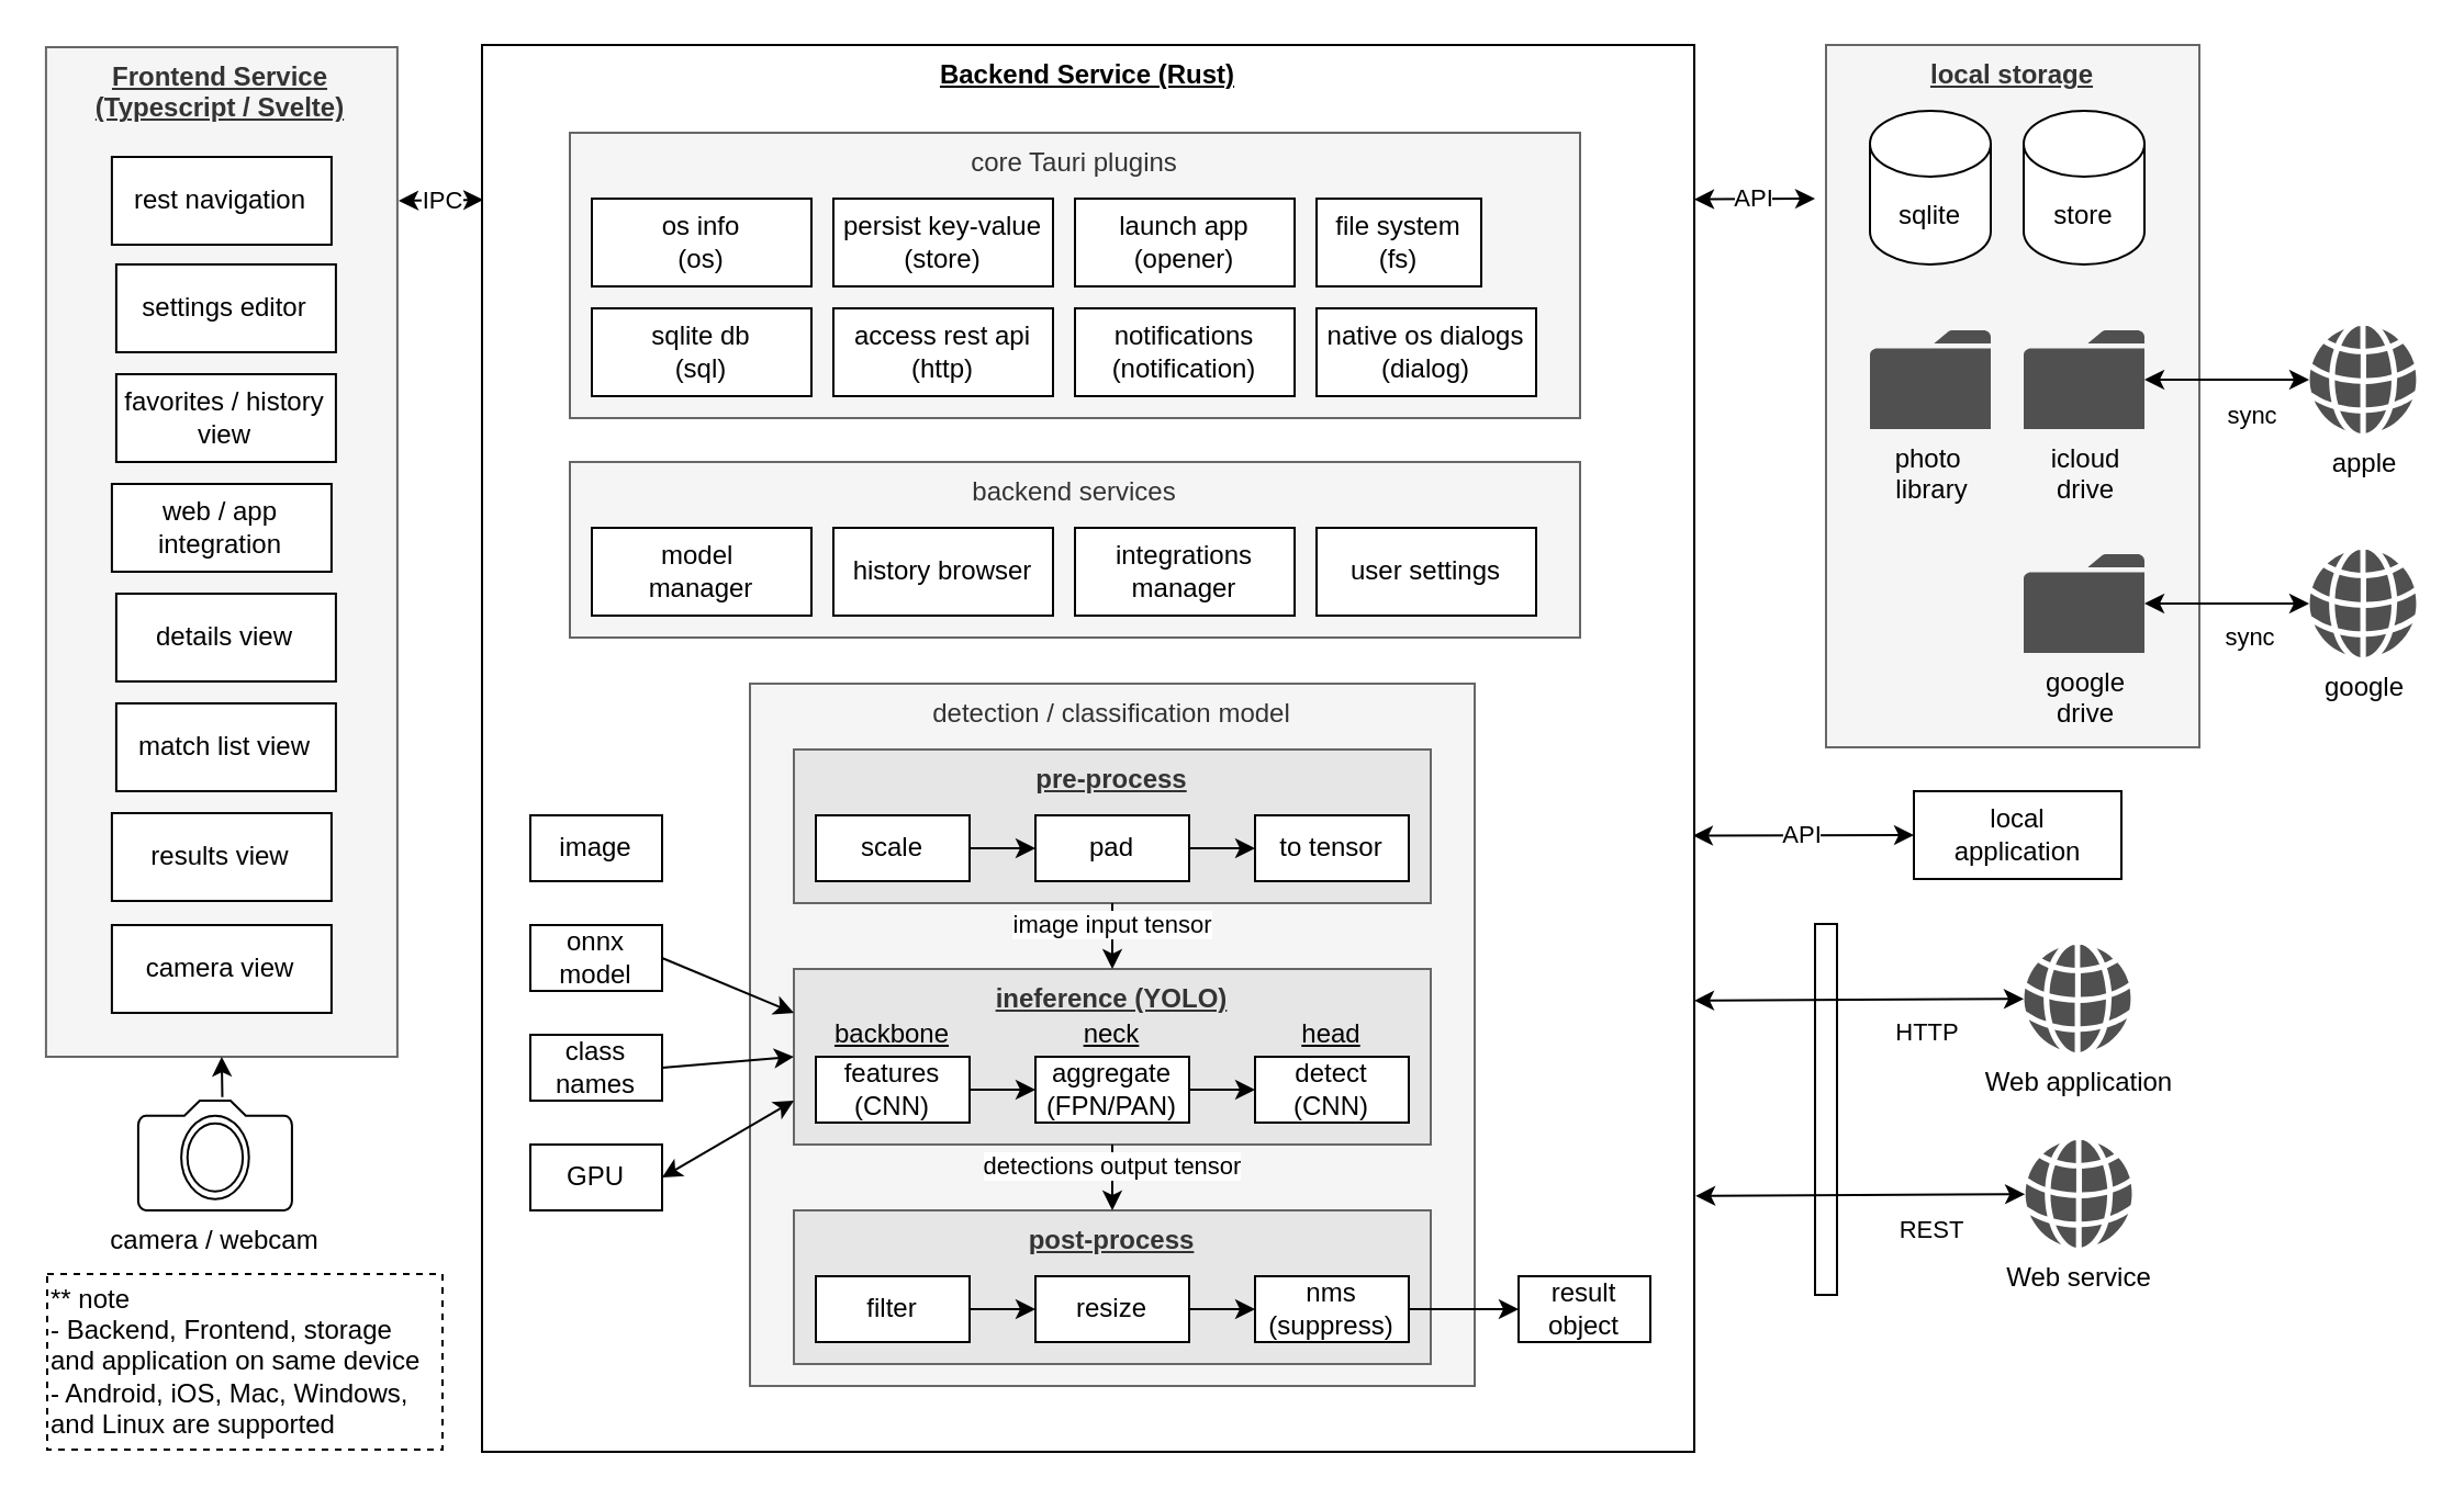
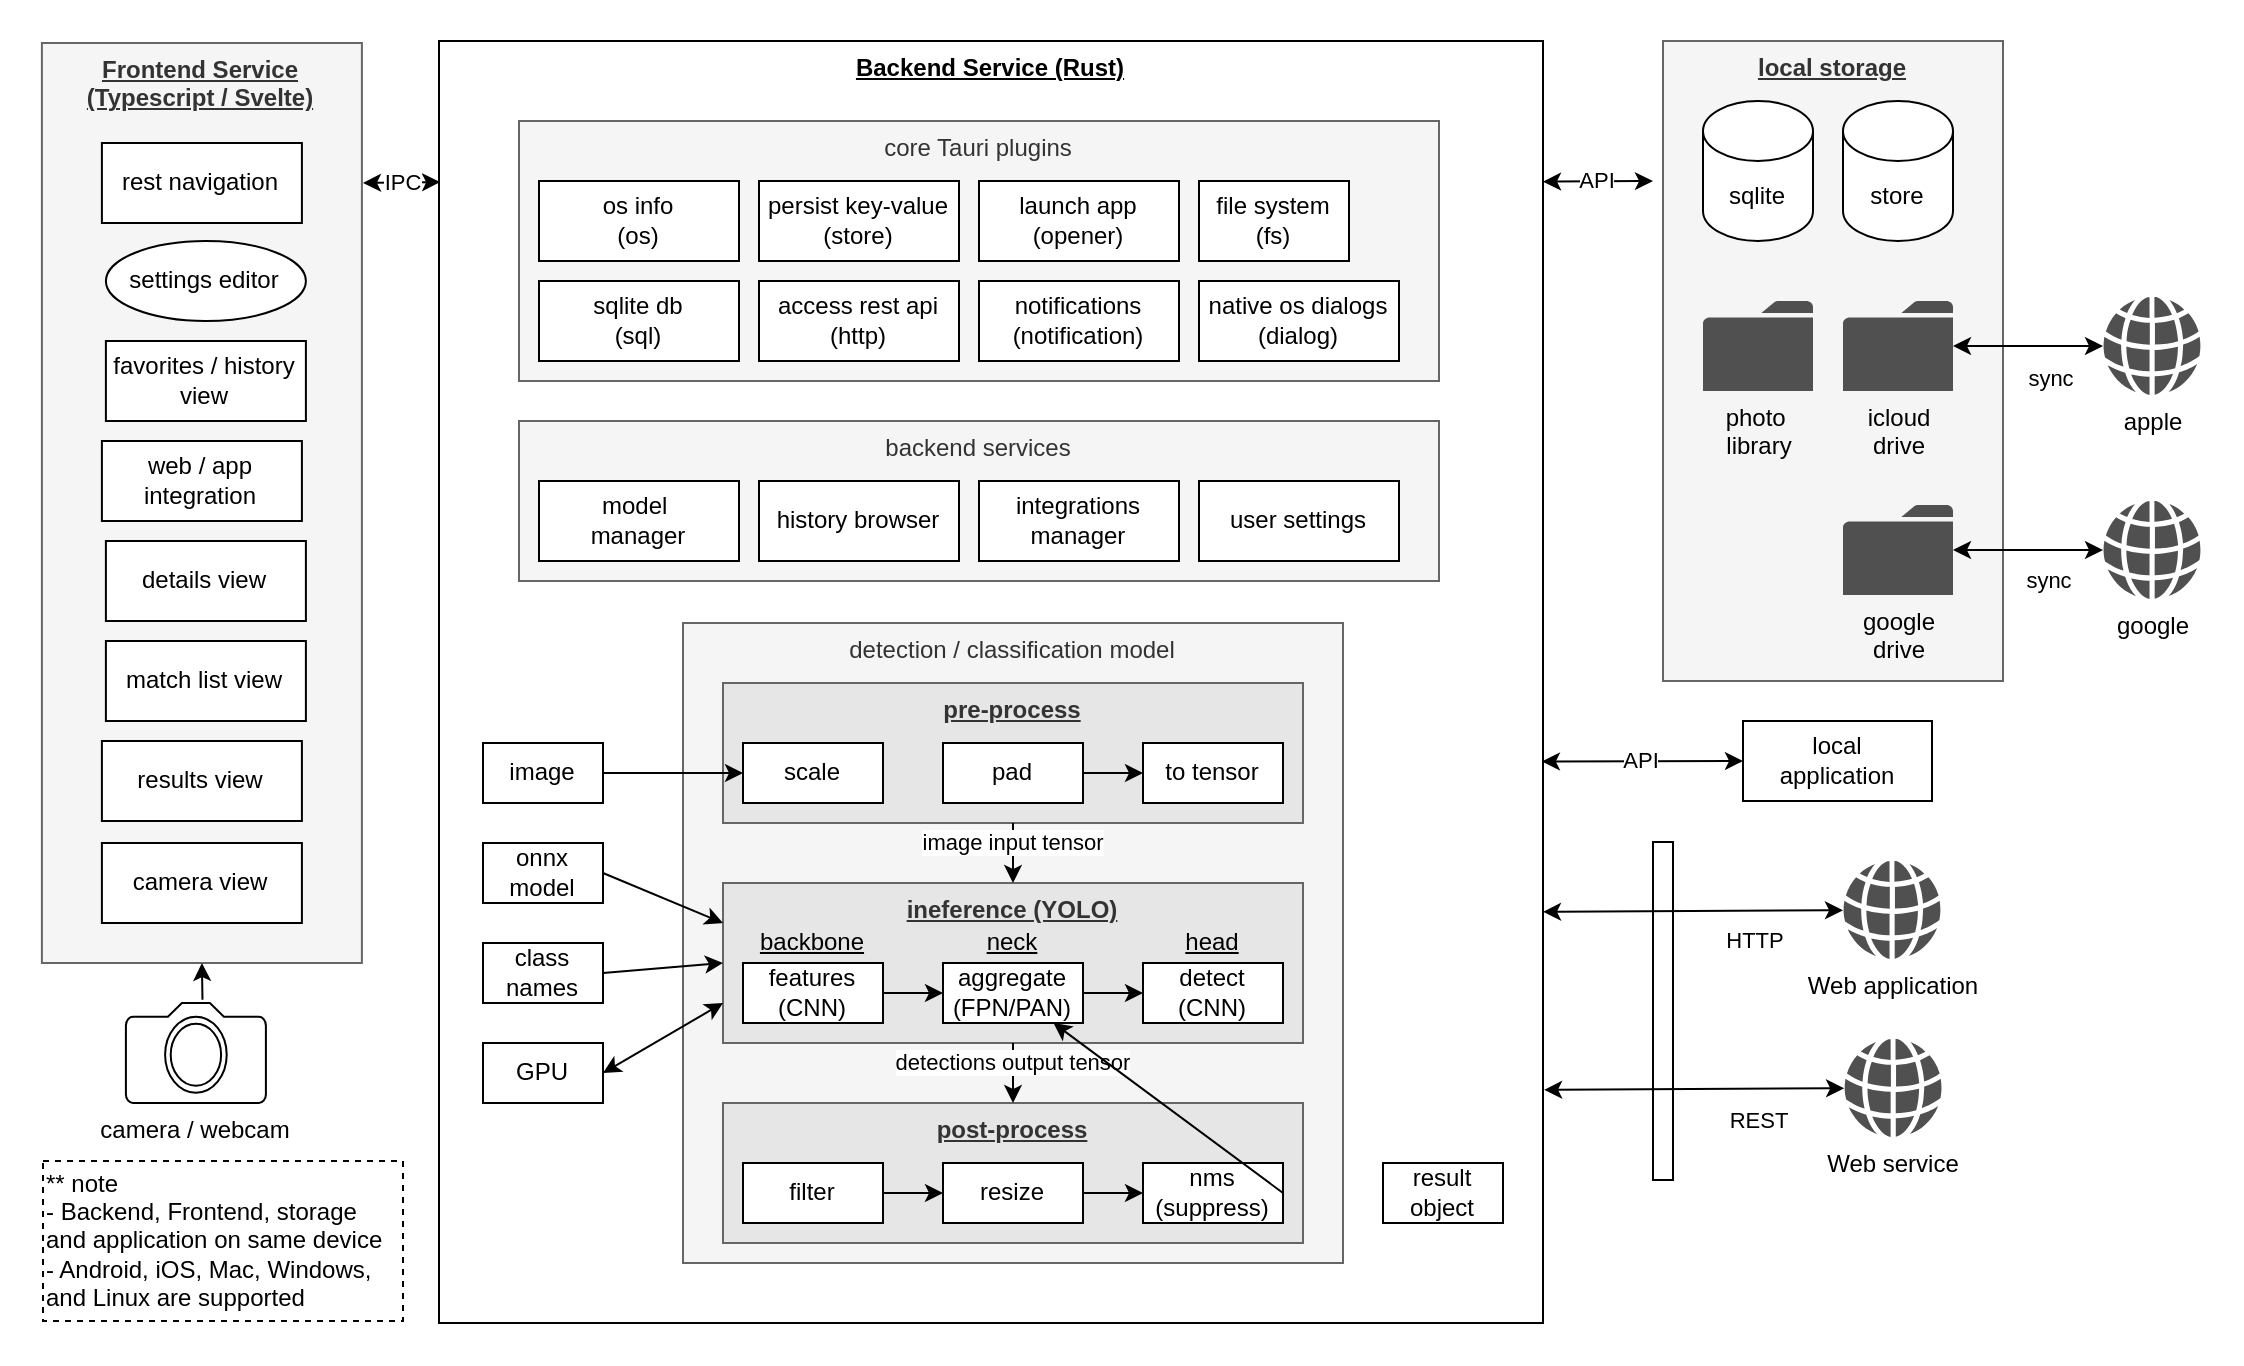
- <mxCell id="41" value="settings editor" style="rounded=0;whiteSpace=wrap;html=1;" parent="1" vertex="1"><mxGeometry x="52.45" y="120" width="100" height="40" as="geometry" /></mxCell>
+ <mxCell id="41" value="settings editor" style="ellipse;whiteSpace=wrap;html=1;" parent="1" vertex="1"><mxGeometry x="52.45" y="120" width="100" height="40" as="geometry" /></mxCell>
+ <mxCell id="80" style="edgeStyle=none;html=1;exitX=1;exitY=0.5;exitDx=0;exitDy=0;entryX=0;entryY=0.5;entryDx=0;entryDy=0;" edge="1" parent="1" source="81" target="51"><mxGeometry relative="1" as="geometry" /></mxCell>
- <mxCell id="50" style="edgeStyle=none;html=1;exitX=1;exitY=0.5;exitDx=0;exitDy=0;entryX=0;entryY=0.5;entryDx=0;entryDy=0;" edge="1" parent="1" source="51" target="49"><mxGeometry relative="1" as="geometry" /></mxCell>
- <mxCell id="69" value="" style="endArrow=classic;html=1;exitX=1;exitY=0.5;exitDx=0;exitDy=0;entryX=0;entryY=0.5;entryDx=0;entryDy=0;" parent="1" source="54" target="68" edge="1"><mxGeometry width="50" height="50" relative="1" as="geometry"><mxPoint x="401" y="431" as="sourcePoint" /><mxPoint x="451" y="381" as="targetPoint" /></mxGeometry></mxCell>
+ <mxCell id="69" value="" style="endArrow=classic;html=1;exitX=1;exitY=0.5;exitDx=0;exitDy=0;" parent="1" source="54" target="59" edge="1"><mxGeometry width="50" height="50" relative="1" as="geometry"><mxPoint x="401" y="431" as="sourcePoint" /><mxPoint x="451" y="381" as="targetPoint" /></mxGeometry></mxCell>
